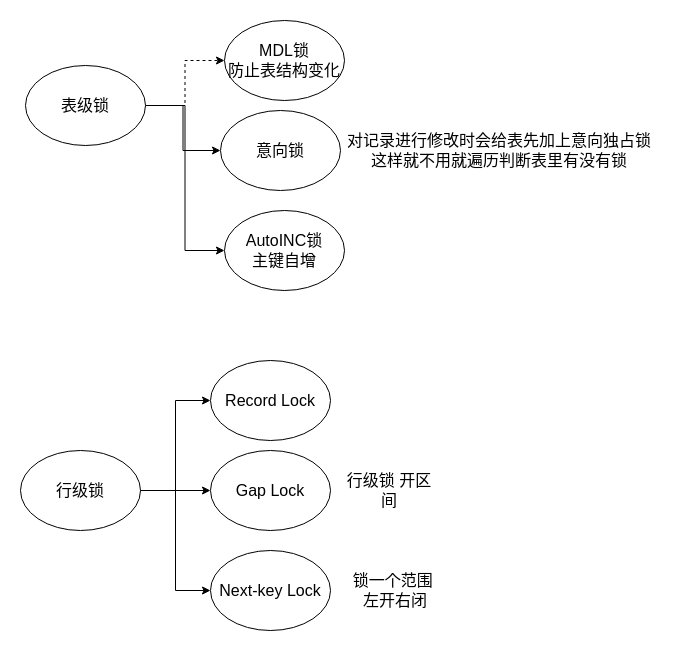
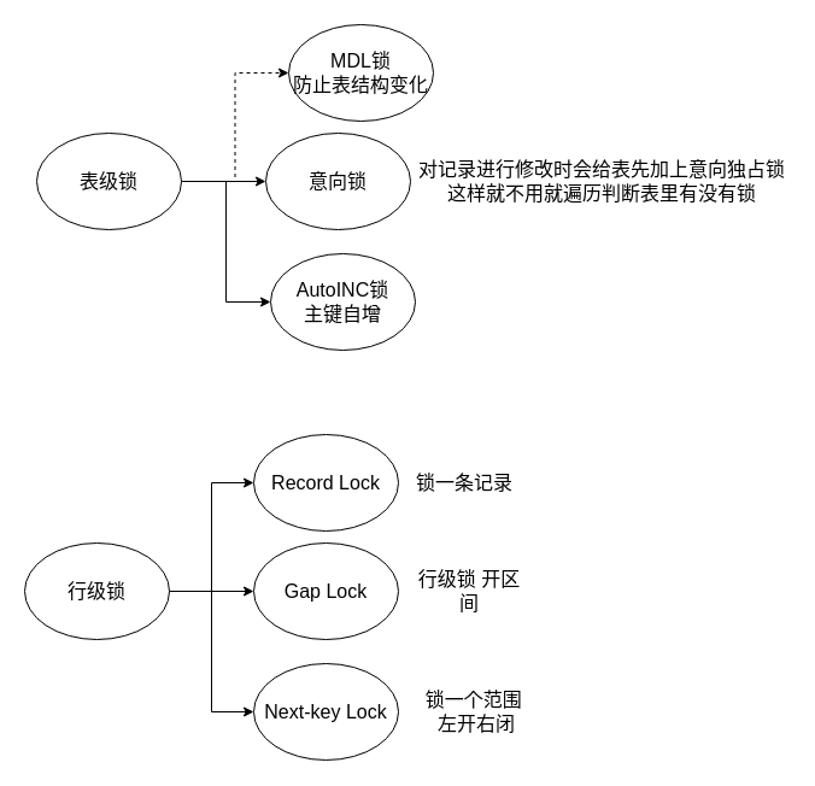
- <mxCell id="6" value="MDL锁&lt;div&gt;防止表结构变化&lt;/div&gt;" style="ellipse;whiteSpace=wrap;html=1;fontSize=16;" vertex="1" parent="1"><mxGeometry x="224" y="20" width="120" height="80" as="geometry" /></mxCell>
+ <mxCell id="6" value="MDL锁&lt;div&gt;防止表结构变化&lt;/div&gt;" style="ellipse;whiteSpace=wrap;html=1;fontSize=16;" vertex="1" parent="1"><mxGeometry x="239" y="20" width="120" height="80" as="geometry" /></mxCell>
- <mxCell id="5" value="表级锁" style="ellipse;whiteSpace=wrap;html=1;fontSize=16;" vertex="1" parent="1"><mxGeometry x="25" y="65" width="120" height="80" as="geometry" /></mxCell>
+ <mxCell id="5" value="表级锁" style="ellipse;whiteSpace=wrap;html=1;fontSize=16;" vertex="1" parent="1"><mxGeometry x="30" y="110" width="120" height="80" as="geometry" /></mxCell>
+ <mxCell id="17" value="锁一条记录" style="text;html=1;align=center;verticalAlign=middle;whiteSpace=wrap;rounded=0;fontSize=16;" vertex="1" parent="1"><mxGeometry x="340" y="387.5" width="90" height="25" as="geometry" /></mxCell>
